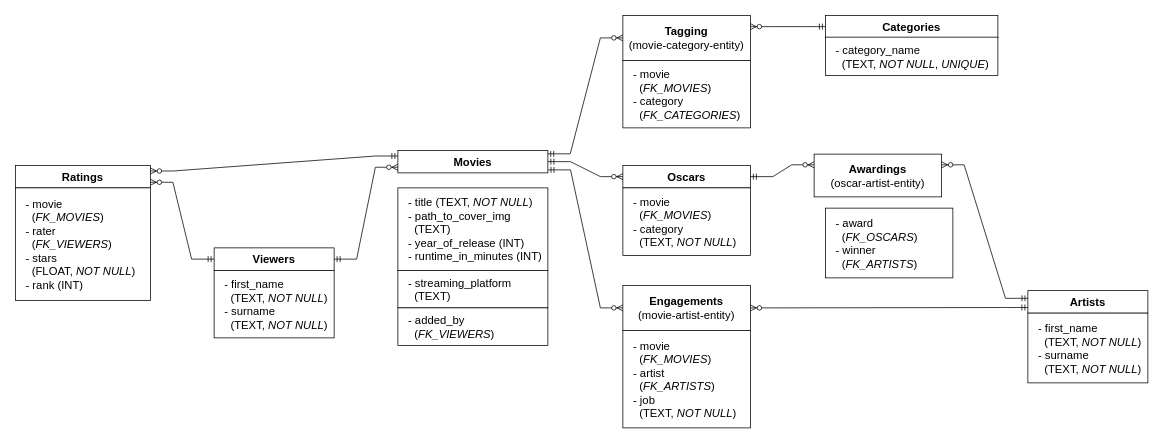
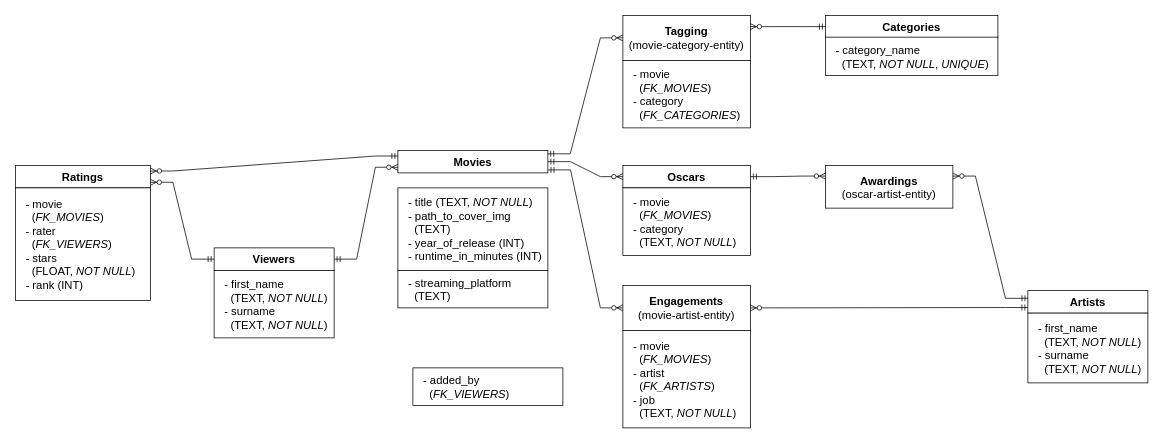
- <mxCell id="21" value="&lt;font style=&quot;font-size: 15px;&quot;&gt;&lt;b&gt;Awardings&lt;/b&gt;&lt;/font&gt;&lt;div&gt;&lt;font style=&quot;font-size: 15px;&quot;&gt;(oscar-artist-entity)&lt;/font&gt;&lt;/div&gt;" style="rounded=0;whiteSpace=wrap;html=1;" parent="1" vertex="1"><mxGeometry x="1085" y="205" width="170" height="57" as="geometry" /></mxCell>
+ <mxCell id="21" value="&lt;font style=&quot;font-size: 15px;&quot;&gt;&lt;b&gt;Awardings&lt;/b&gt;&lt;/font&gt;&lt;div&gt;&lt;font style=&quot;font-size: 15px;&quot;&gt;(oscar-artist-entity)&lt;/font&gt;&lt;/div&gt;" style="rounded=0;whiteSpace=wrap;html=1;" parent="1" vertex="1"><mxGeometry x="1100" y="220" width="170" height="57" as="geometry" /></mxCell>
- <mxCell id="22" value="&lt;font style=&quot;font-size: 15px;&quot;&gt;- award&amp;nbsp;&lt;/font&gt;&lt;div&gt;&lt;font style=&quot;font-size: 15px;&quot;&gt;&amp;nbsp; (&lt;i&gt;FK_OSCARS&lt;/i&gt;)&lt;/font&gt;&lt;div&gt;&lt;font style=&quot;font-size: 15px;&quot;&gt;- winner&lt;/font&gt;&lt;/div&gt;&lt;div&gt;&lt;font style=&quot;font-size: 15px;&quot;&gt;&amp;nbsp; (&lt;i&gt;FK_ARTISTS&lt;/i&gt;)&lt;/font&gt;&lt;/div&gt;&lt;/div&gt;" style="rounded=0;whiteSpace=wrap;html=1;align=left;spacingLeft=12;" parent="1" vertex="1"><mxGeometry x="1100" y="277" width="170" height="93" as="geometry" /></mxCell>
- <mxCell id="5" value="&lt;span style=&quot;font-size: 15px;&quot;&gt;- added_by&lt;/span&gt;&lt;div&gt;&lt;span style=&quot;font-size: 15px;&quot;&gt;&amp;nbsp; (&lt;i&gt;FK_VIEWERS&lt;/i&gt;)&lt;/span&gt;&lt;/div&gt;" style="rounded=0;whiteSpace=wrap;html=1;align=left;spacingLeft=12;" parent="1" vertex="1"><mxGeometry x="530" y="410" width="200" height="50" as="geometry" /></mxCell>
+ <mxCell id="5" value="&lt;span style=&quot;font-size: 15px;&quot;&gt;- added_by&lt;/span&gt;&lt;div&gt;&lt;span style=&quot;font-size: 15px;&quot;&gt;&amp;nbsp; (&lt;i&gt;FK_VIEWERS&lt;/i&gt;)&lt;/span&gt;&lt;/div&gt;" style="rounded=0;whiteSpace=wrap;html=1;align=left;spacingLeft=12;" parent="1" vertex="1"><mxGeometry x="550" y="490" width="200" height="50" as="geometry" /></mxCell>
